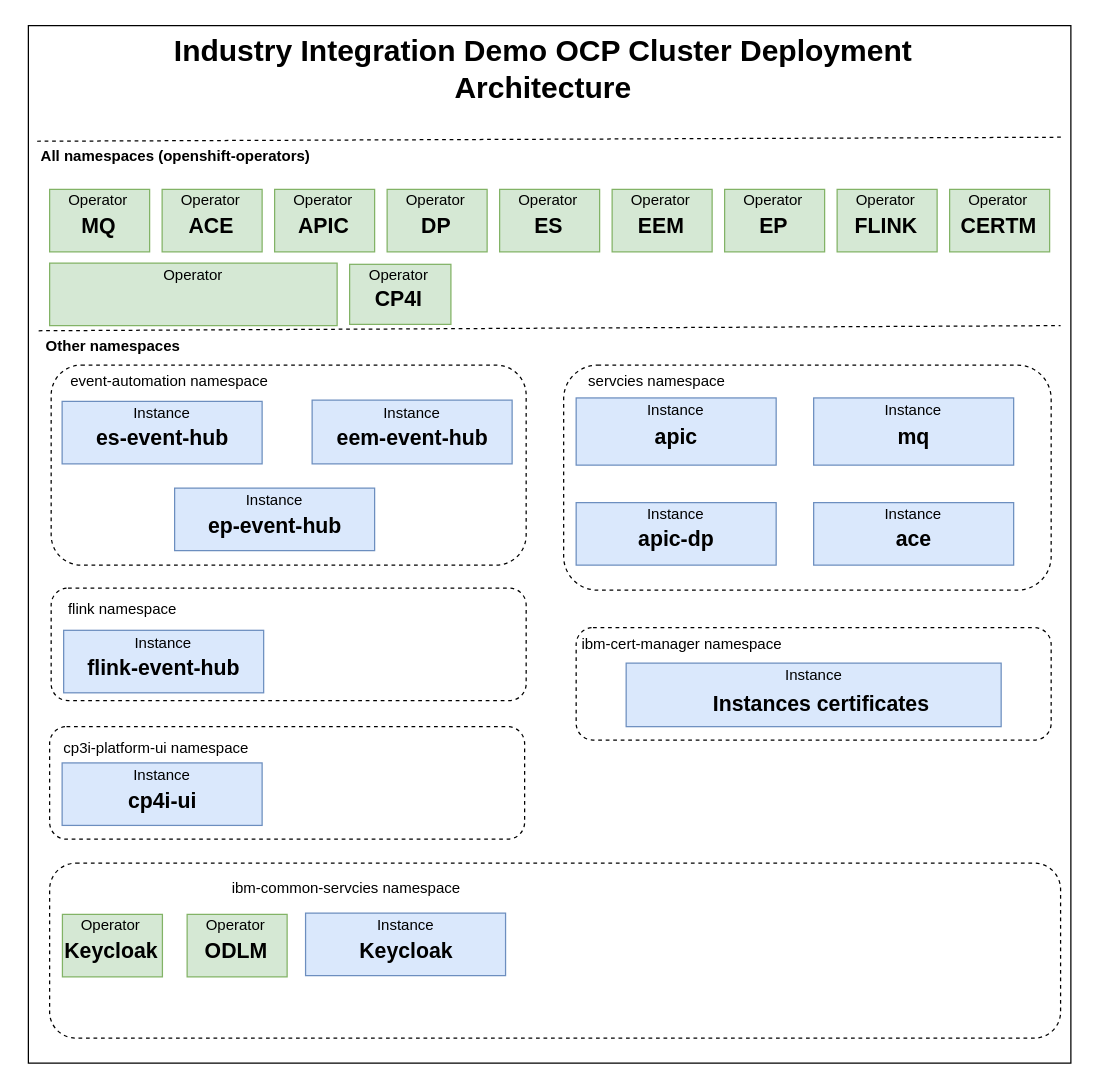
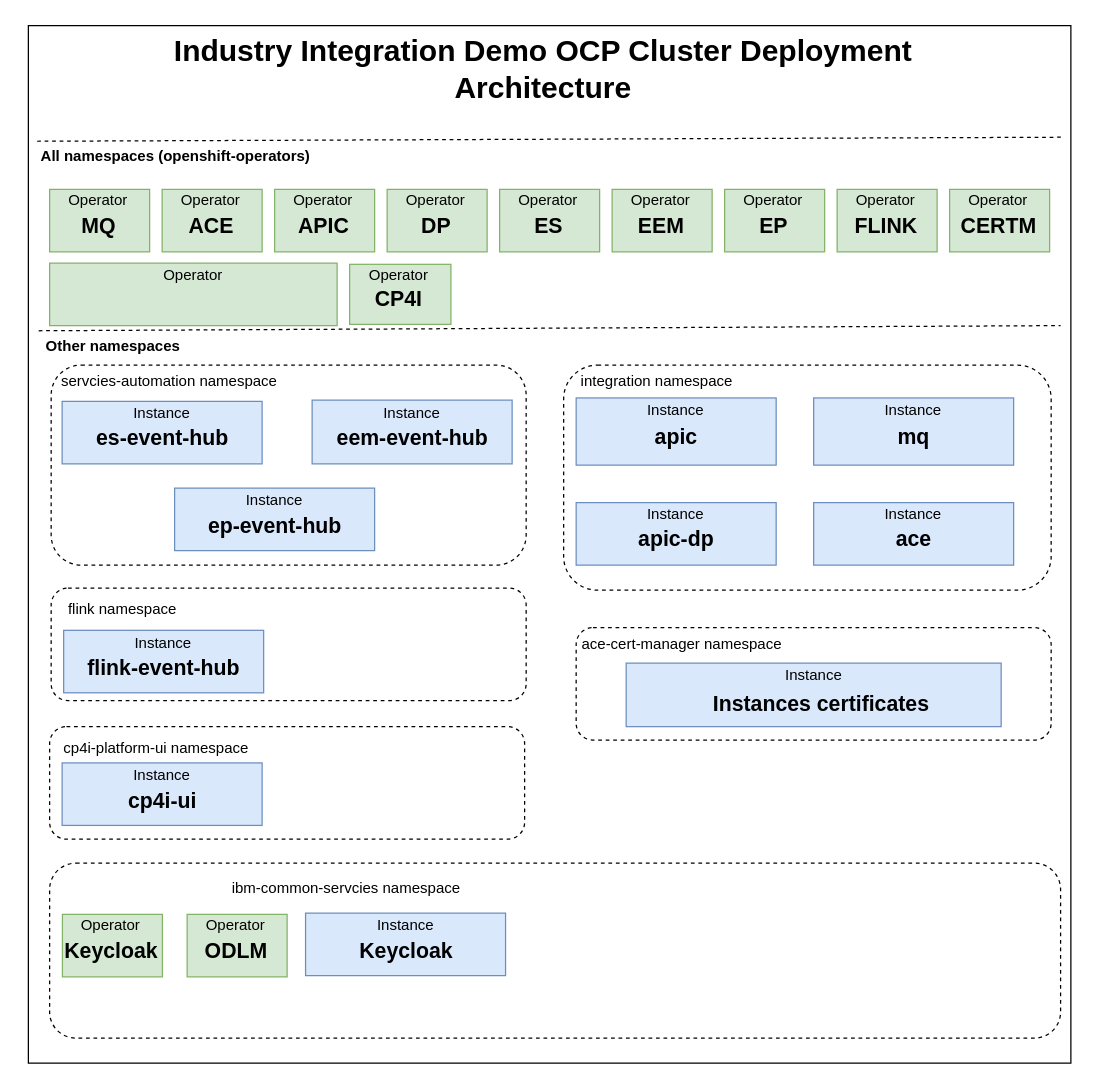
- <mxCell id="15" value="event-automation namespace" style="text;html=1;align=center;verticalAlign=middle;whiteSpace=wrap;rounded=0;" vertex="1" parent="13"><mxGeometry x="-19.995" width="230.303" height="26.25" as="geometry" /></mxCell>
+ <mxCell id="15" value="servcies-automation namespace" style="text;html=1;align=center;verticalAlign=middle;whiteSpace=wrap;rounded=0;" vertex="1" parent="13"><mxGeometry x="-19.995" width="230.303" height="26.25" as="geometry" /></mxCell>
- <mxCell id="27" value="servcies namespace" style="text;html=1;align=center;verticalAlign=middle;whiteSpace=wrap;rounded=0;" vertex="1" parent="25"><mxGeometry x="-5.003" width="159.545" height="26.25" as="geometry" /></mxCell>
+ <mxCell id="27" value="integration namespace" style="text;html=1;align=center;verticalAlign=middle;whiteSpace=wrap;rounded=0;" vertex="1" parent="25"><mxGeometry x="-5.003" width="159.545" height="26.25" as="geometry" /></mxCell>
- <mxCell id="86" value="ibm-cert-manager namespace" style="text;html=1;align=center;verticalAlign=middle;whiteSpace=wrap;rounded=0;" vertex="1" parent="1"><mxGeometry x="460.23" y="500" width="170" height="30" as="geometry" /></mxCell>
+ <mxCell id="86" value="ace-cert-manager namespace" style="text;html=1;align=center;verticalAlign=middle;whiteSpace=wrap;rounded=0;" vertex="1" parent="1"><mxGeometry x="460.23" y="500" width="170" height="30" as="geometry" /></mxCell>
- <mxCell id="42" value="cp3i-platform-ui namespace" style="text;html=1;align=center;verticalAlign=middle;whiteSpace=wrap;rounded=0;" vertex="1" parent="40"><mxGeometry width="170.811" height="33.75" as="geometry" /></mxCell>
+ <mxCell id="42" value="cp4i-platform-ui namespace" style="text;html=1;align=center;verticalAlign=middle;whiteSpace=wrap;rounded=0;" vertex="1" parent="40"><mxGeometry width="170.811" height="33.75" as="geometry" /></mxCell>
